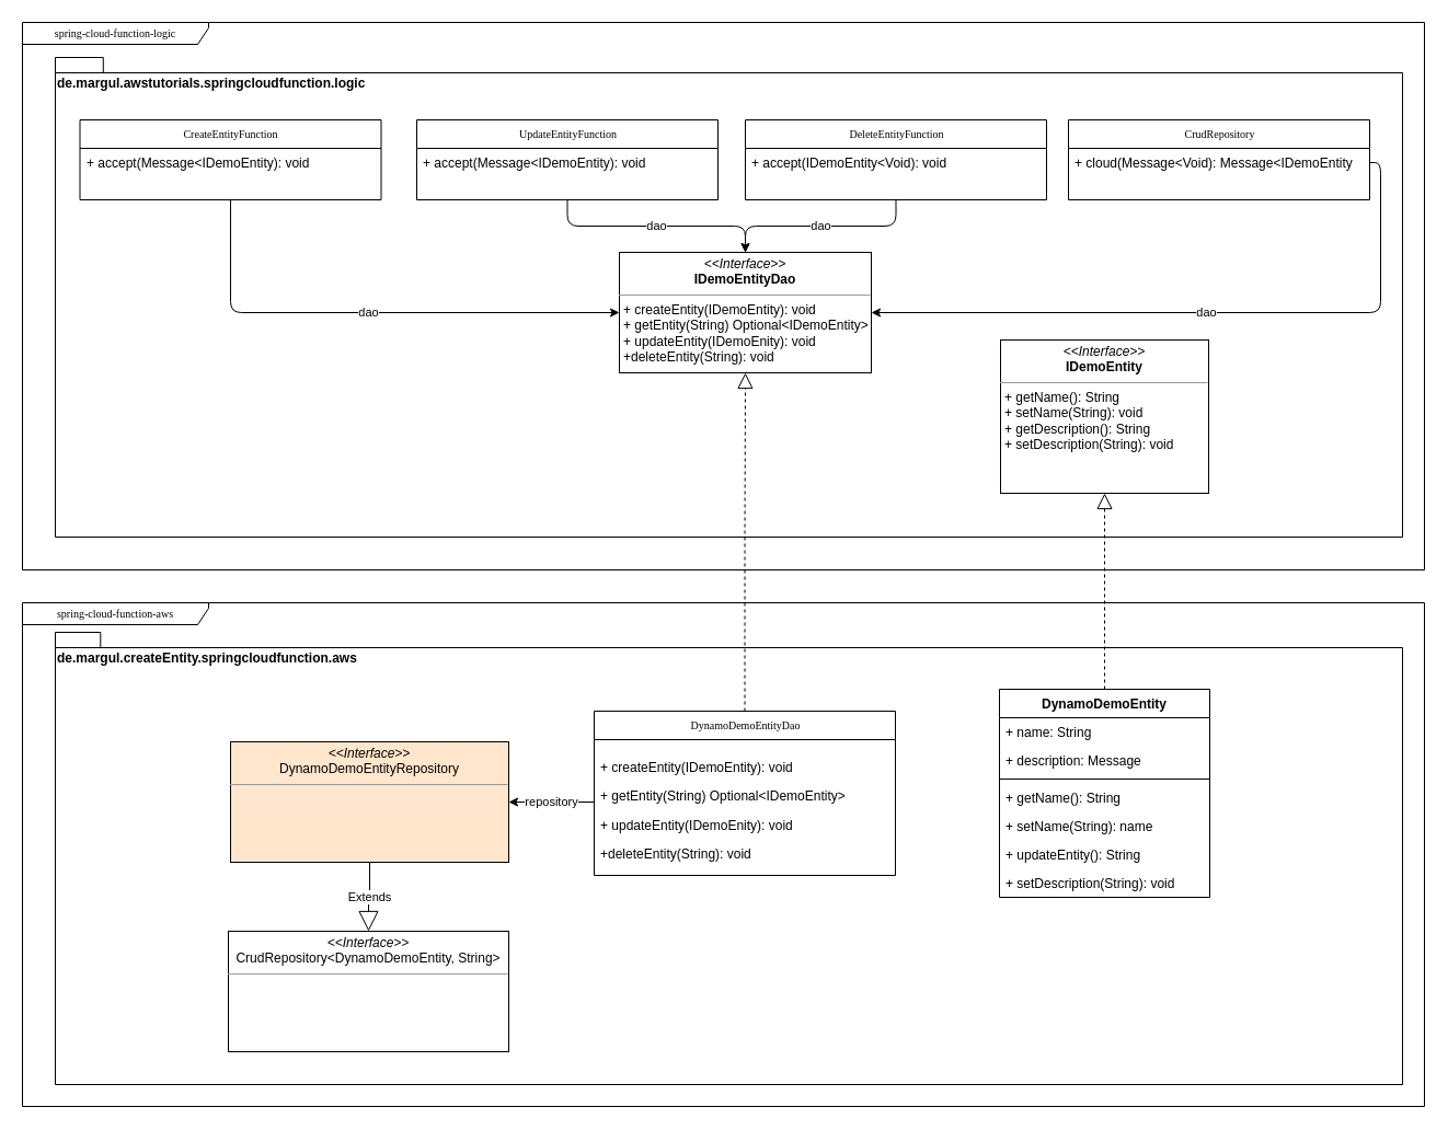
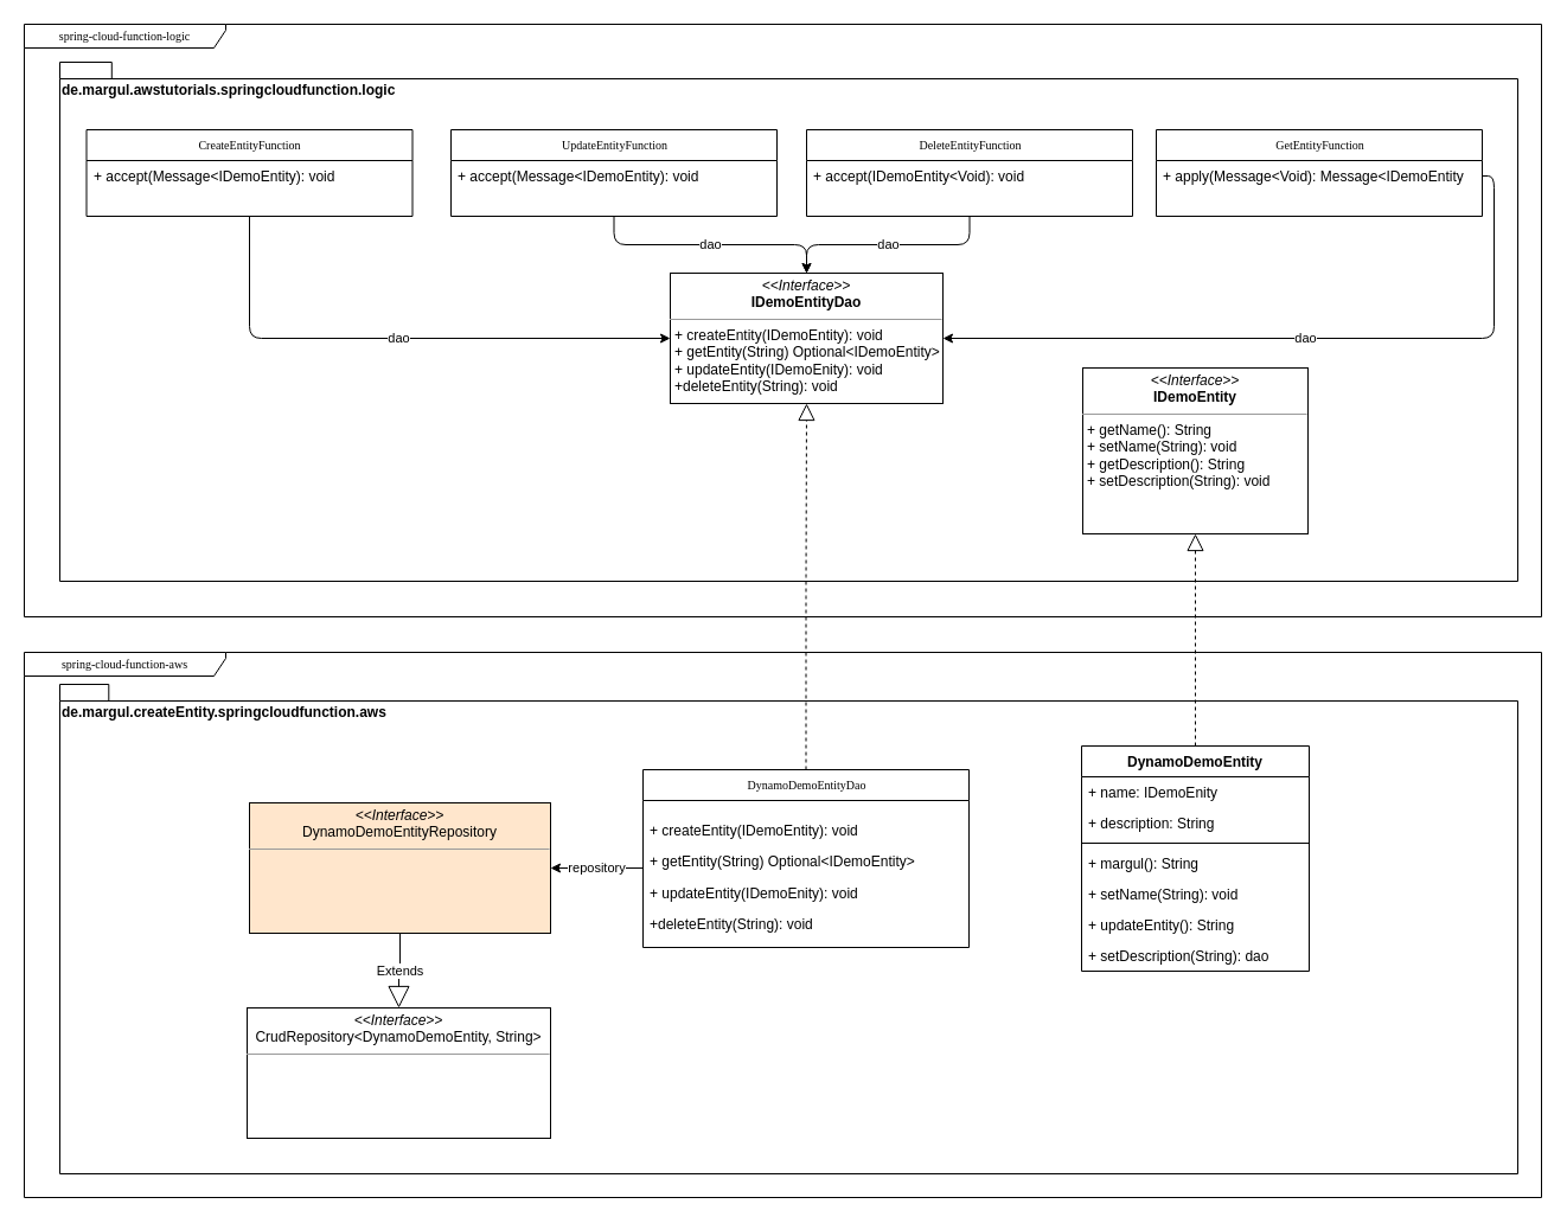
- <mxCell id="8" value="CrudRepository" style="swimlane;html=1;fontStyle=0;childLayout=stackLayout;horizontal=1;startSize=26;fillColor=none;horizontalStack=0;resizeParent=1;resizeLast=0;collapsible=1;marginBottom=0;swimlaneFillColor=#ffffff;rounded=0;shadow=0;comic=0;labelBackgroundColor=none;strokeColor=#000000;strokeWidth=1;fontFamily=Verdana;fontSize=10;fontColor=#000000;align=center;" vertex="1" parent="1"><mxGeometry x="975" y="109" width="275" height="73" as="geometry" /></mxCell>
+ <mxCell id="8" value="GetEntityFunction" style="swimlane;html=1;fontStyle=0;childLayout=stackLayout;horizontal=1;startSize=26;fillColor=none;horizontalStack=0;resizeParent=1;resizeLast=0;collapsible=1;marginBottom=0;swimlaneFillColor=#ffffff;rounded=0;shadow=0;comic=0;labelBackgroundColor=none;strokeColor=#000000;strokeWidth=1;fontFamily=Verdana;fontSize=10;fontColor=#000000;align=center;" vertex="1" parent="1"><mxGeometry x="975" y="109" width="275" height="73" as="geometry" /></mxCell>
- <mxCell id="9" value="+ cloud(Message&amp;lt;Void): Message&amp;lt;IDemoEntity" style="text;html=1;strokeColor=none;fillColor=none;align=left;verticalAlign=top;spacingLeft=4;spacingRight=4;whiteSpace=wrap;overflow=hidden;rotatable=0;points=[[0,0.5],[1,0.5]];portConstraint=eastwest;" vertex="1" parent="8"><mxGeometry y="26" width="275" height="26" as="geometry" /></mxCell>
+ <mxCell id="9" value="+ apply(Message&amp;lt;Void): Message&amp;lt;IDemoEntity" style="text;html=1;strokeColor=none;fillColor=none;align=left;verticalAlign=top;spacingLeft=4;spacingRight=4;whiteSpace=wrap;overflow=hidden;rotatable=0;points=[[0,0.5],[1,0.5]];portConstraint=eastwest;" vertex="1" parent="8"><mxGeometry y="26" width="275" height="26" as="geometry" /></mxCell>
- <mxCell id="24" value="+ name: String" style="text;strokeColor=none;fillColor=none;align=left;verticalAlign=top;spacingLeft=4;spacingRight=4;overflow=hidden;rotatable=0;points=[[0,0.5],[1,0.5]];portConstraint=eastwest;" vertex="1" parent="23"><mxGeometry y="26" width="192" height="26" as="geometry" /></mxCell>
+ <mxCell id="24" value="+ name: IDemoEnity" style="text;strokeColor=none;fillColor=none;align=left;verticalAlign=top;spacingLeft=4;spacingRight=4;overflow=hidden;rotatable=0;points=[[0,0.5],[1,0.5]];portConstraint=eastwest;" vertex="1" parent="23"><mxGeometry y="26" width="192" height="26" as="geometry" /></mxCell>
- <mxCell id="25" value="+ description: Message" style="text;strokeColor=none;fillColor=none;align=left;verticalAlign=top;spacingLeft=4;spacingRight=4;overflow=hidden;rotatable=0;points=[[0,0.5],[1,0.5]];portConstraint=eastwest;" vertex="1" parent="23"><mxGeometry y="52" width="192" height="26" as="geometry" /></mxCell>
+ <mxCell id="25" value="+ description: String" style="text;strokeColor=none;fillColor=none;align=left;verticalAlign=top;spacingLeft=4;spacingRight=4;overflow=hidden;rotatable=0;points=[[0,0.5],[1,0.5]];portConstraint=eastwest;" vertex="1" parent="23"><mxGeometry y="52" width="192" height="26" as="geometry" /></mxCell>
- <mxCell id="27" value="+ getName(): String" style="text;strokeColor=none;fillColor=none;align=left;verticalAlign=top;spacingLeft=4;spacingRight=4;overflow=hidden;rotatable=0;points=[[0,0.5],[1,0.5]];portConstraint=eastwest;" vertex="1" parent="23"><mxGeometry y="86" width="192" height="26" as="geometry" /></mxCell>
+ <mxCell id="27" value="+ margul(): String" style="text;strokeColor=none;fillColor=none;align=left;verticalAlign=top;spacingLeft=4;spacingRight=4;overflow=hidden;rotatable=0;points=[[0,0.5],[1,0.5]];portConstraint=eastwest;" vertex="1" parent="23"><mxGeometry y="86" width="192" height="26" as="geometry" /></mxCell>
- <mxCell id="28" value="+ setName(String): name" style="text;strokeColor=none;fillColor=none;align=left;verticalAlign=top;spacingLeft=4;spacingRight=4;overflow=hidden;rotatable=0;points=[[0,0.5],[1,0.5]];portConstraint=eastwest;" vertex="1" parent="23"><mxGeometry y="112" width="192" height="26" as="geometry" /></mxCell>
+ <mxCell id="28" value="+ setName(String): void" style="text;strokeColor=none;fillColor=none;align=left;verticalAlign=top;spacingLeft=4;spacingRight=4;overflow=hidden;rotatable=0;points=[[0,0.5],[1,0.5]];portConstraint=eastwest;" vertex="1" parent="23"><mxGeometry y="112" width="192" height="26" as="geometry" /></mxCell>
- <mxCell id="30" value="+ setDescription(String): void" style="text;strokeColor=none;fillColor=none;align=left;verticalAlign=top;spacingLeft=4;spacingRight=4;overflow=hidden;rotatable=0;points=[[0,0.5],[1,0.5]];portConstraint=eastwest;" vertex="1" parent="23"><mxGeometry y="164" width="192" height="26" as="geometry" /></mxCell>
+ <mxCell id="30" value="+ setDescription(String): dao" style="text;strokeColor=none;fillColor=none;align=left;verticalAlign=top;spacingLeft=4;spacingRight=4;overflow=hidden;rotatable=0;points=[[0,0.5],[1,0.5]];portConstraint=eastwest;" vertex="1" parent="23"><mxGeometry y="164" width="192" height="26" as="geometry" /></mxCell>
